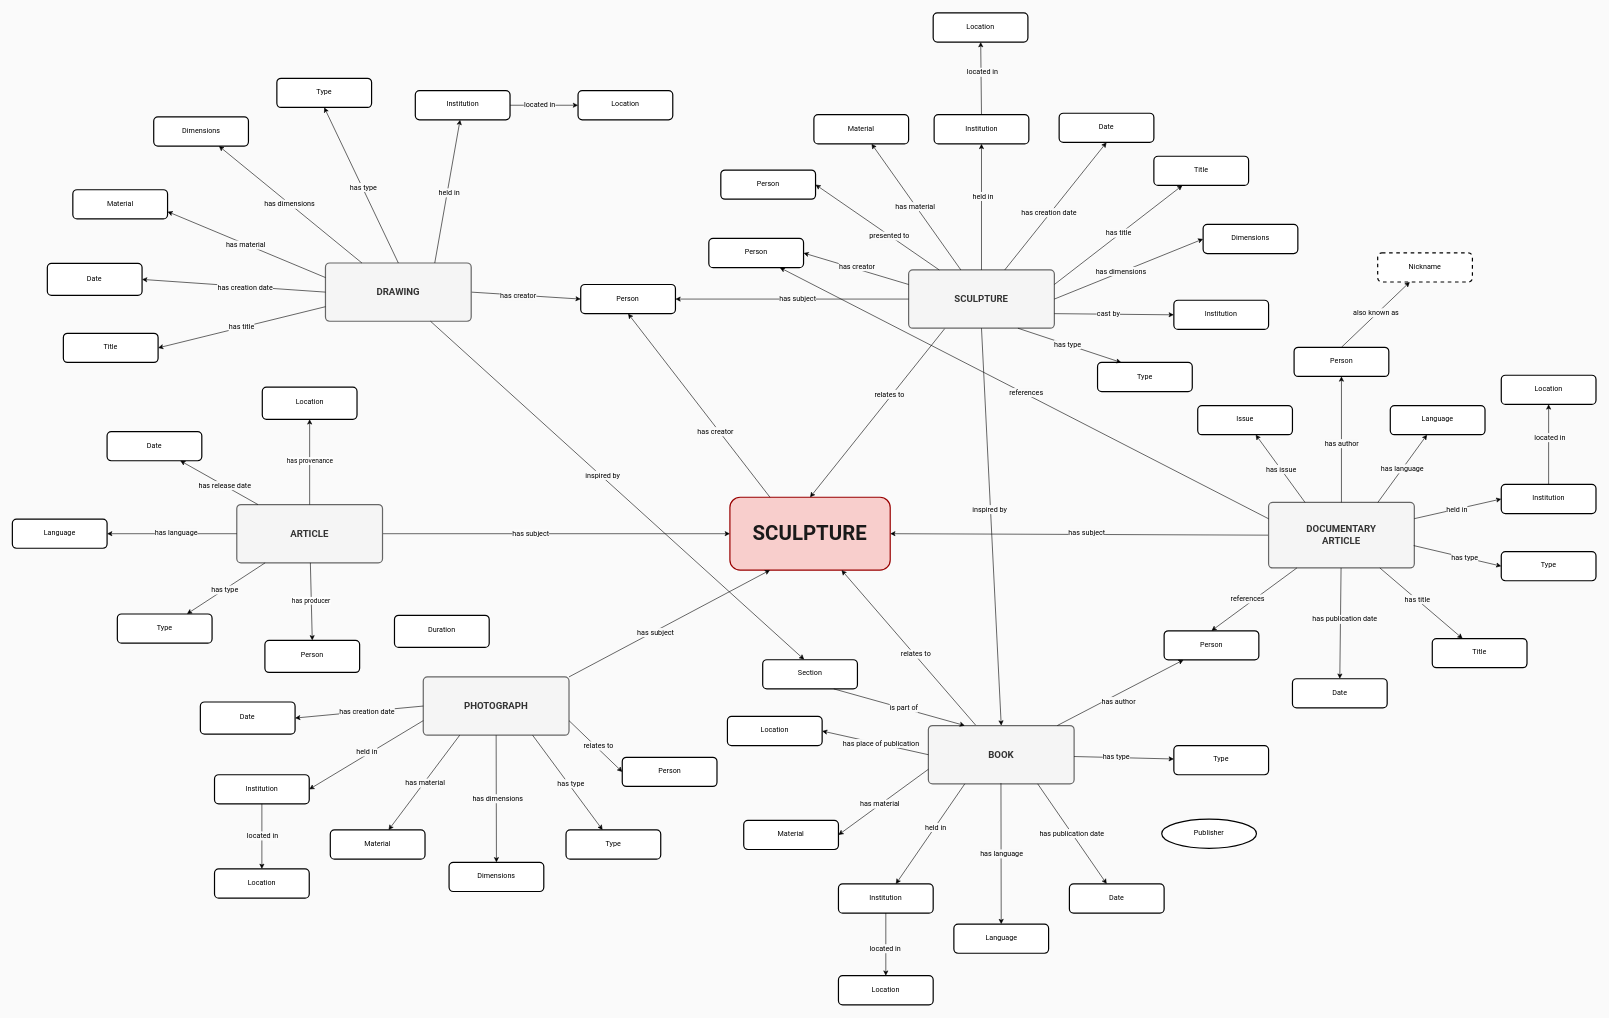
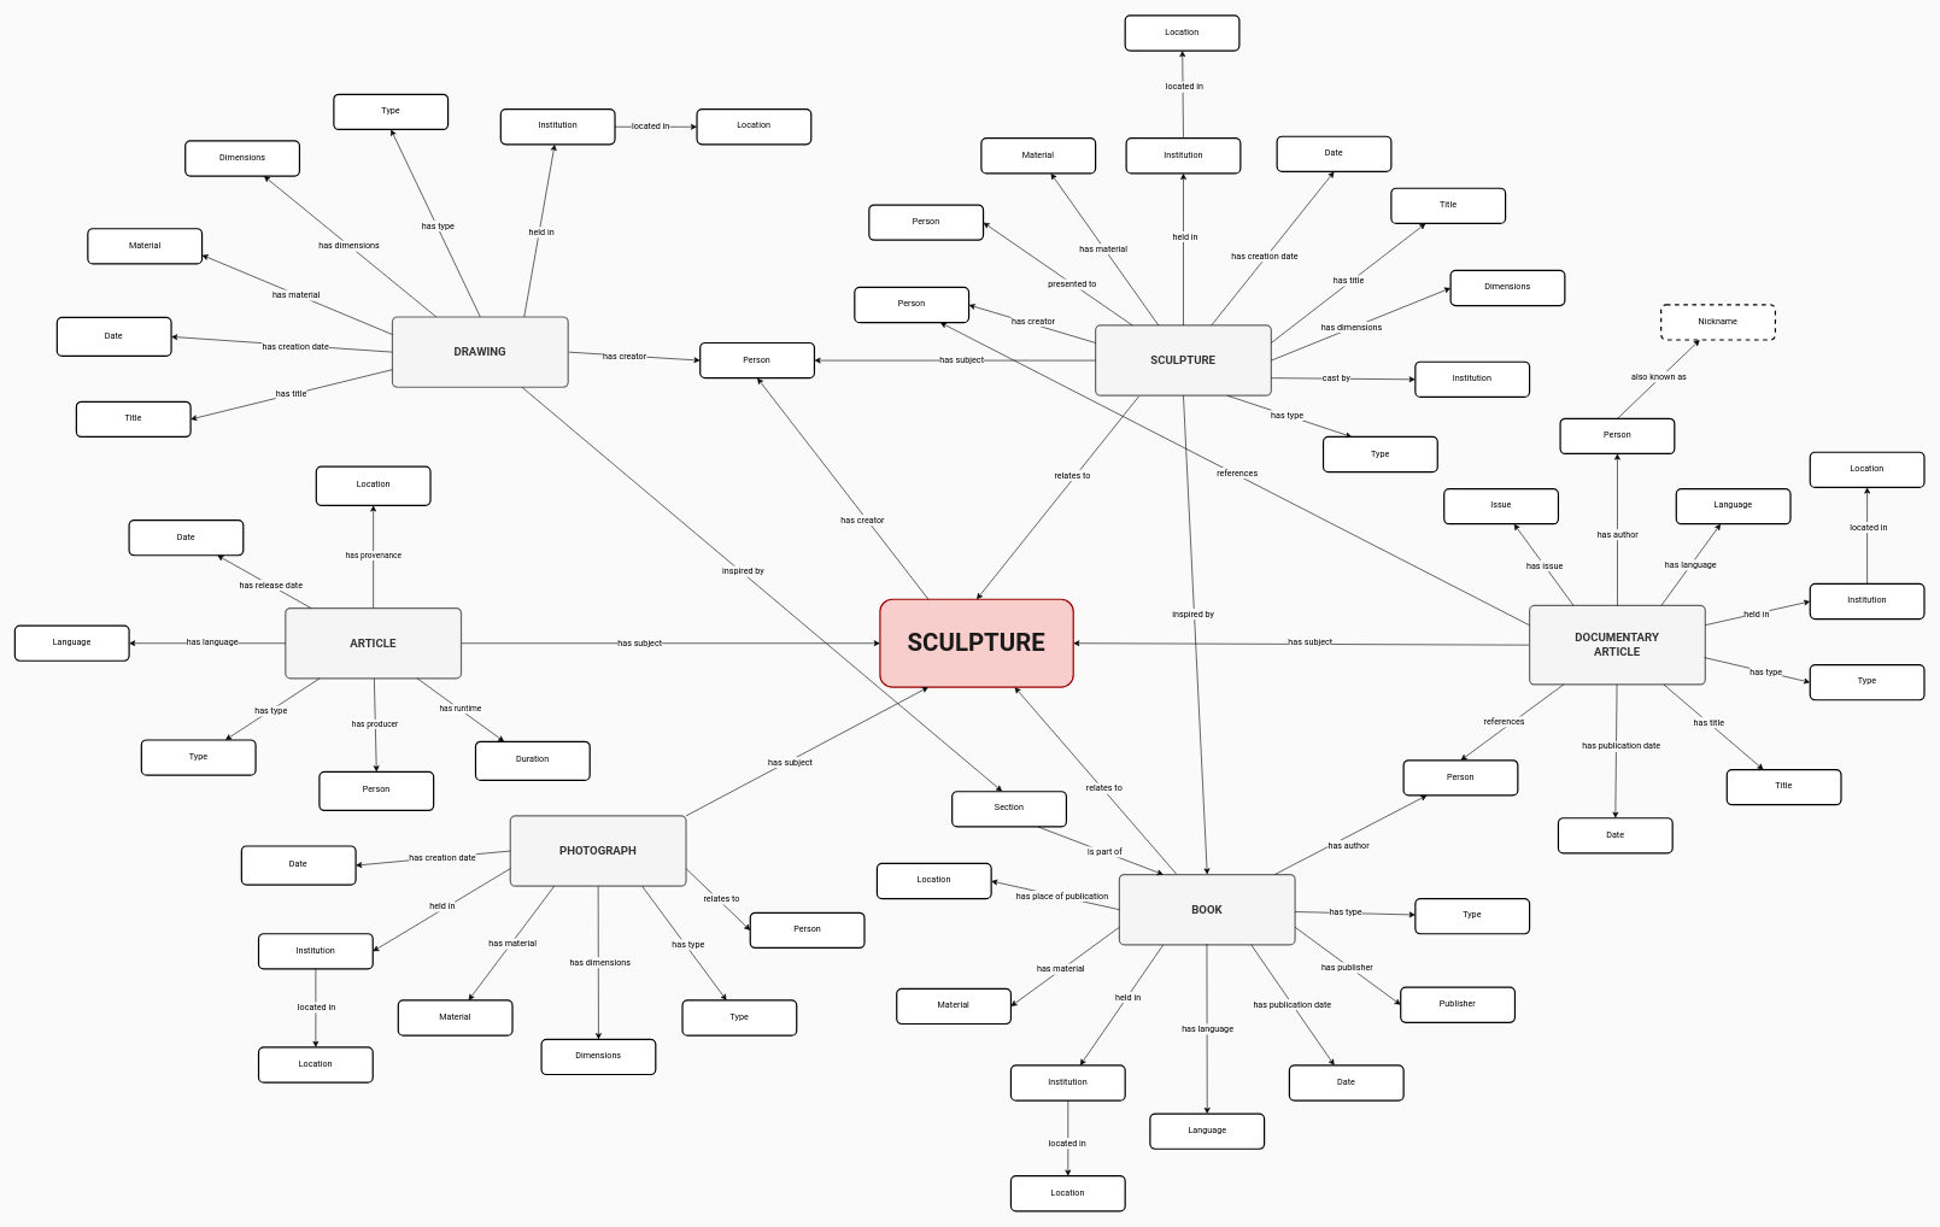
+ <mxCell id="160" value="has runtime" style="edgeStyle=none;rounded=0;orthogonalLoop=1;jettySize=auto;html=1;entryX=0.25;entryY=0;entryDx=0;entryDy=0;fontFamily=Roboto;fontSource=https%3A%2F%2Ffonts.googleapis.com%2Fcss%3Ffamily%3DRoboto;spacing=0;spacingBottom=3;exitX=0.75;exitY=1;exitDx=0;exitDy=0;" parent="1" source="46" target="161" edge="1"><mxGeometry relative="1" as="geometry"><mxPoint x="1843.706" y="885.421" as="targetPoint" /><mxPoint x="729.953" y="1191.519" as="sourcePoint" /></mxGeometry></mxCell>
- <mxCell id="162" value="Section" style="rounded=1;whiteSpace=wrap;html=1;absoluteArcSize=1;arcSize=14;strokeWidth=2;fontFamily=Roboto;fontSource=https%3A%2F%2Ffonts.googleapis.com%2Fcss%3Ffamily%3DRoboto;spacing=0;spacingBottom=3;spacingLeft=3;spacingRight=3;" vertex="1" parent="1"><mxGeometry x="1270.826" y="1099.315" width="157.91" height="48.587" as="geometry" /></mxCell>
+ <mxCell id="162" value="Section" style="rounded=1;whiteSpace=wrap;html=1;absoluteArcSize=1;arcSize=14;strokeWidth=2;fontFamily=Roboto;fontSource=https%3A%2F%2Ffonts.googleapis.com%2Fcss%3Ffamily%3DRoboto;spacing=0;spacingBottom=3;spacingLeft=3;spacingRight=3;" vertex="1" parent="1"><mxGeometry x="1315.826" y="1094.315" width="157.91" height="48.587" as="geometry" /></mxCell>
+ <mxCell id="69" value="" style="endArrow=classic;html=1;fontFamily=Roboto;fontSize=11;fontColor=default;align=center;strokeColor=default;edgeStyle=none;fontSource=https%3A%2F%2Ffonts.googleapis.com%2Fcss%3Ffamily%3DRoboto;spacing=0;spacingBottom=3;exitX=1;exitY=0.75;exitDx=0;exitDy=0;entryX=0;entryY=0.5;entryDx=0;entryDy=0;" parent="1" source="55" target="68" edge="1"><mxGeometry relative="1" as="geometry"><mxPoint x="1704" y="1338" as="sourcePoint" /></mxGeometry></mxCell>
+ <mxCell id="70" value="&lt;div style=&quot;font-size: 12px;&quot;&gt;has publisher&lt;/div&gt;" style="edgeLabel;html=1;align=center;verticalAlign=middle;resizable=0;points=[];fontFamily=Roboto;fontSource=https%3A%2F%2Ffonts.googleapis.com%2Fcss%3Ffamily%3DRoboto;spacing=0;spacingBottom=3;labelBackgroundColor=#FAFAFA;fontSize=12;" parent="69" vertex="1" connectable="0"><mxGeometry x="-0.293" y="-2" relative="1" as="geometry"><mxPoint x="21" y="18" as="offset" /></mxGeometry></mxCell>
- <mxCell id="68" value="Publisher" style="ellipse;whiteSpace=wrap;html=1;absoluteArcSize=1;arcSize=14;strokeWidth=2;fontFamily=Roboto;fontSource=https%3A%2F%2Ffonts.googleapis.com%2Fcss%3Ffamily%3DRoboto;spacing=0;spacingBottom=3;spacingLeft=3;spacingRight=3;" parent="1" vertex="1"><mxGeometry x="1935.995" y="1365.004" width="157.91" height="48.587" as="geometry" /></mxCell>
+ <mxCell id="68" value="Publisher" style="rounded=1;whiteSpace=wrap;html=1;absoluteArcSize=1;arcSize=14;strokeWidth=2;fontFamily=Roboto;fontSource=https%3A%2F%2Ffonts.googleapis.com%2Fcss%3Ffamily%3DRoboto;spacing=0;spacingBottom=3;spacingLeft=3;spacingRight=3;" parent="1" vertex="1"><mxGeometry x="1935.995" y="1365.004" width="157.91" height="48.587" as="geometry" /></mxCell>
